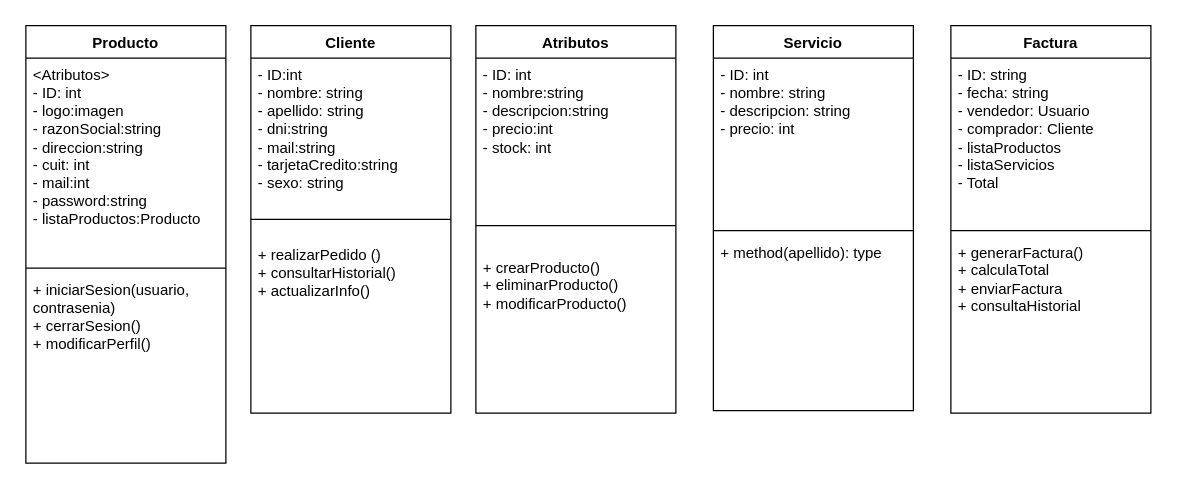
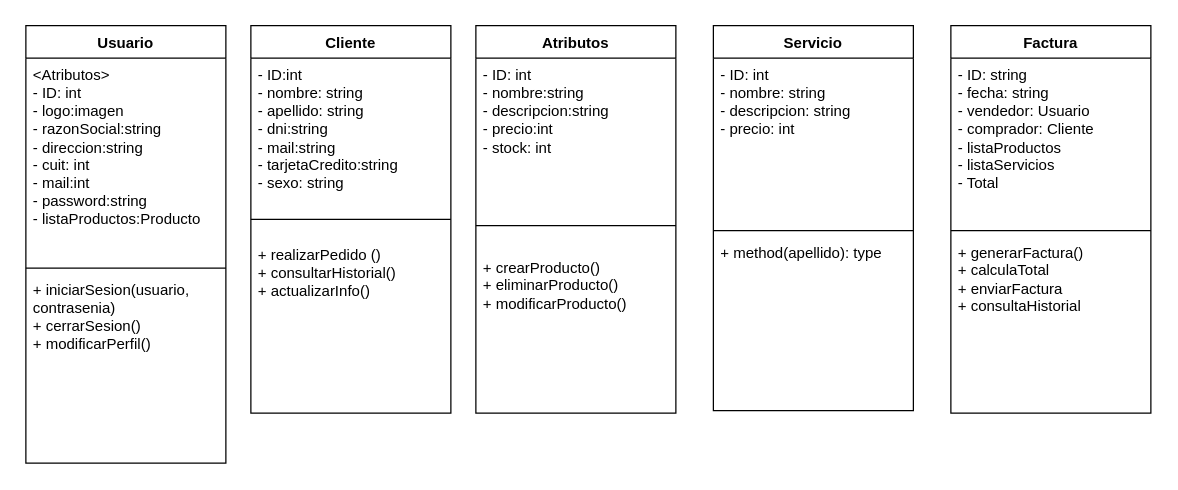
- <mxCell id="2" value="Producto" style="swimlane;fontStyle=1;align=center;verticalAlign=top;childLayout=stackLayout;horizontal=1;startSize=26;horizontalStack=0;resizeParent=1;resizeParentMax=0;resizeLast=0;collapsible=1;marginBottom=0;whiteSpace=wrap;html=1;" vertex="1" parent="1"><mxGeometry x="20" y="20" width="160" height="350" as="geometry" /></mxCell>
+ <mxCell id="2" value="Usuario" style="swimlane;fontStyle=1;align=center;verticalAlign=top;childLayout=stackLayout;horizontal=1;startSize=26;horizontalStack=0;resizeParent=1;resizeParentMax=0;resizeLast=0;collapsible=1;marginBottom=0;whiteSpace=wrap;html=1;" vertex="1" parent="1"><mxGeometry x="20" y="20" width="160" height="350" as="geometry" /></mxCell>
